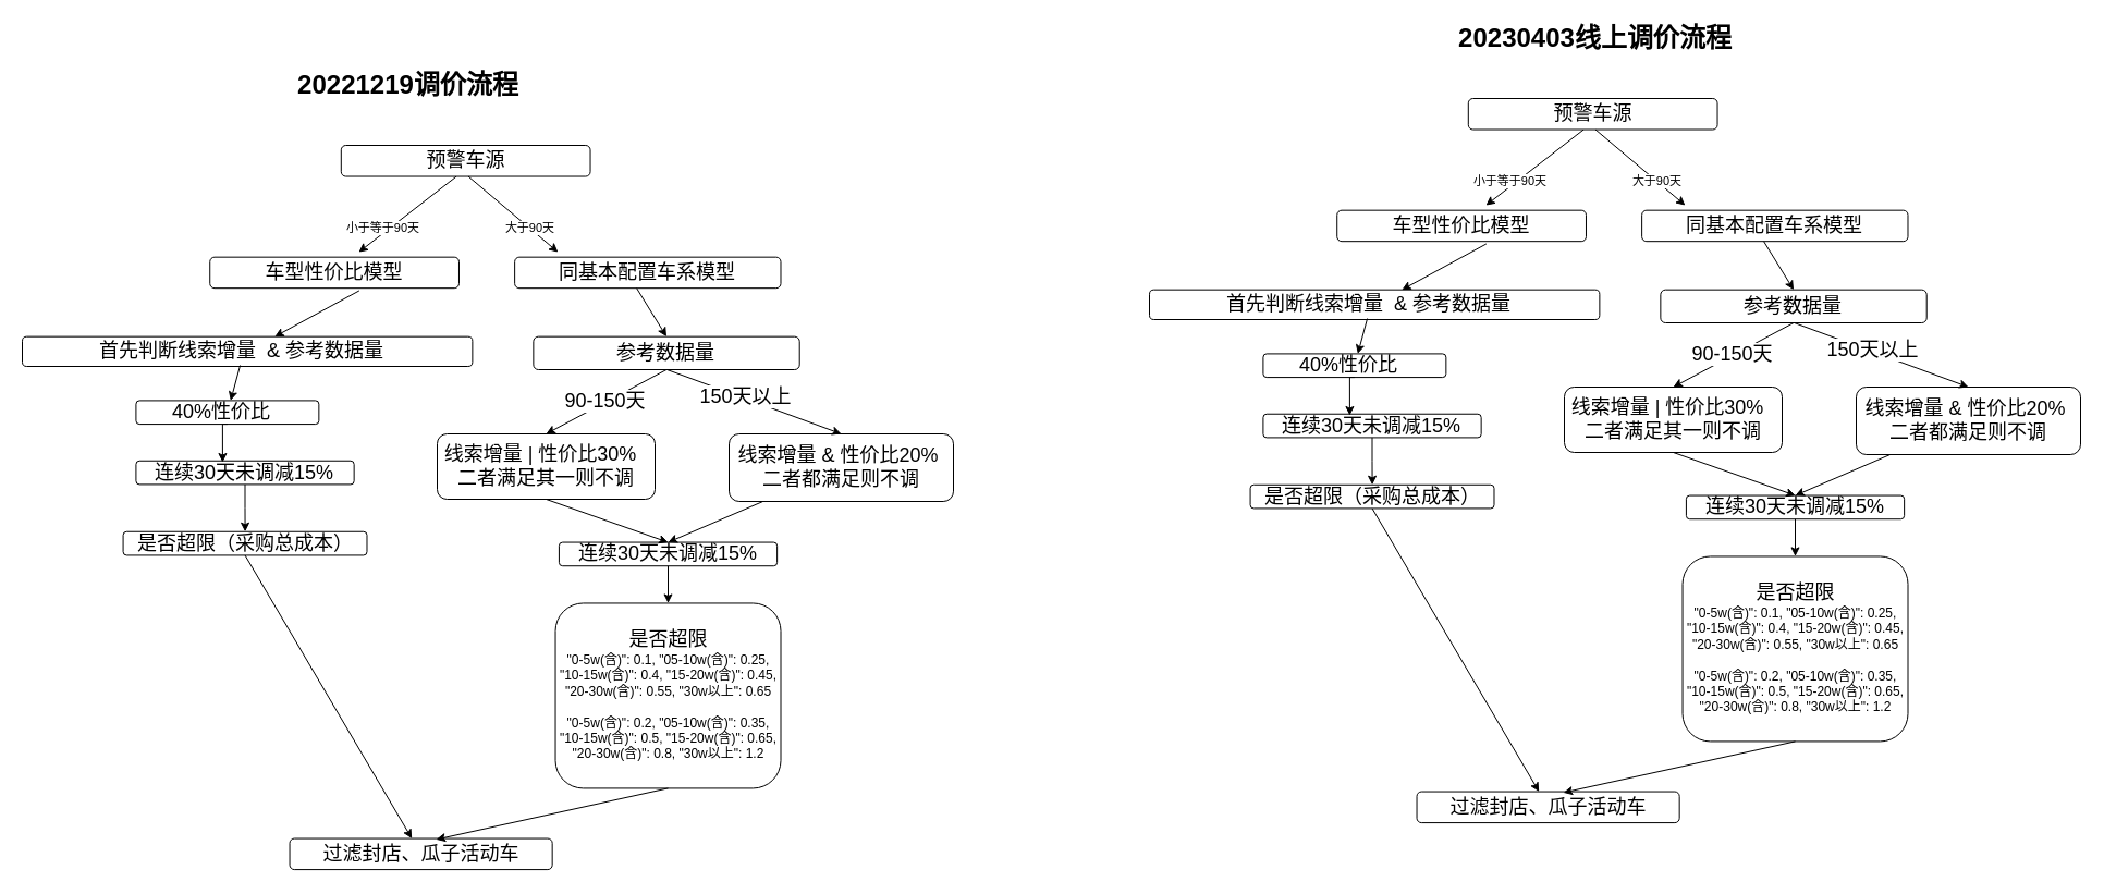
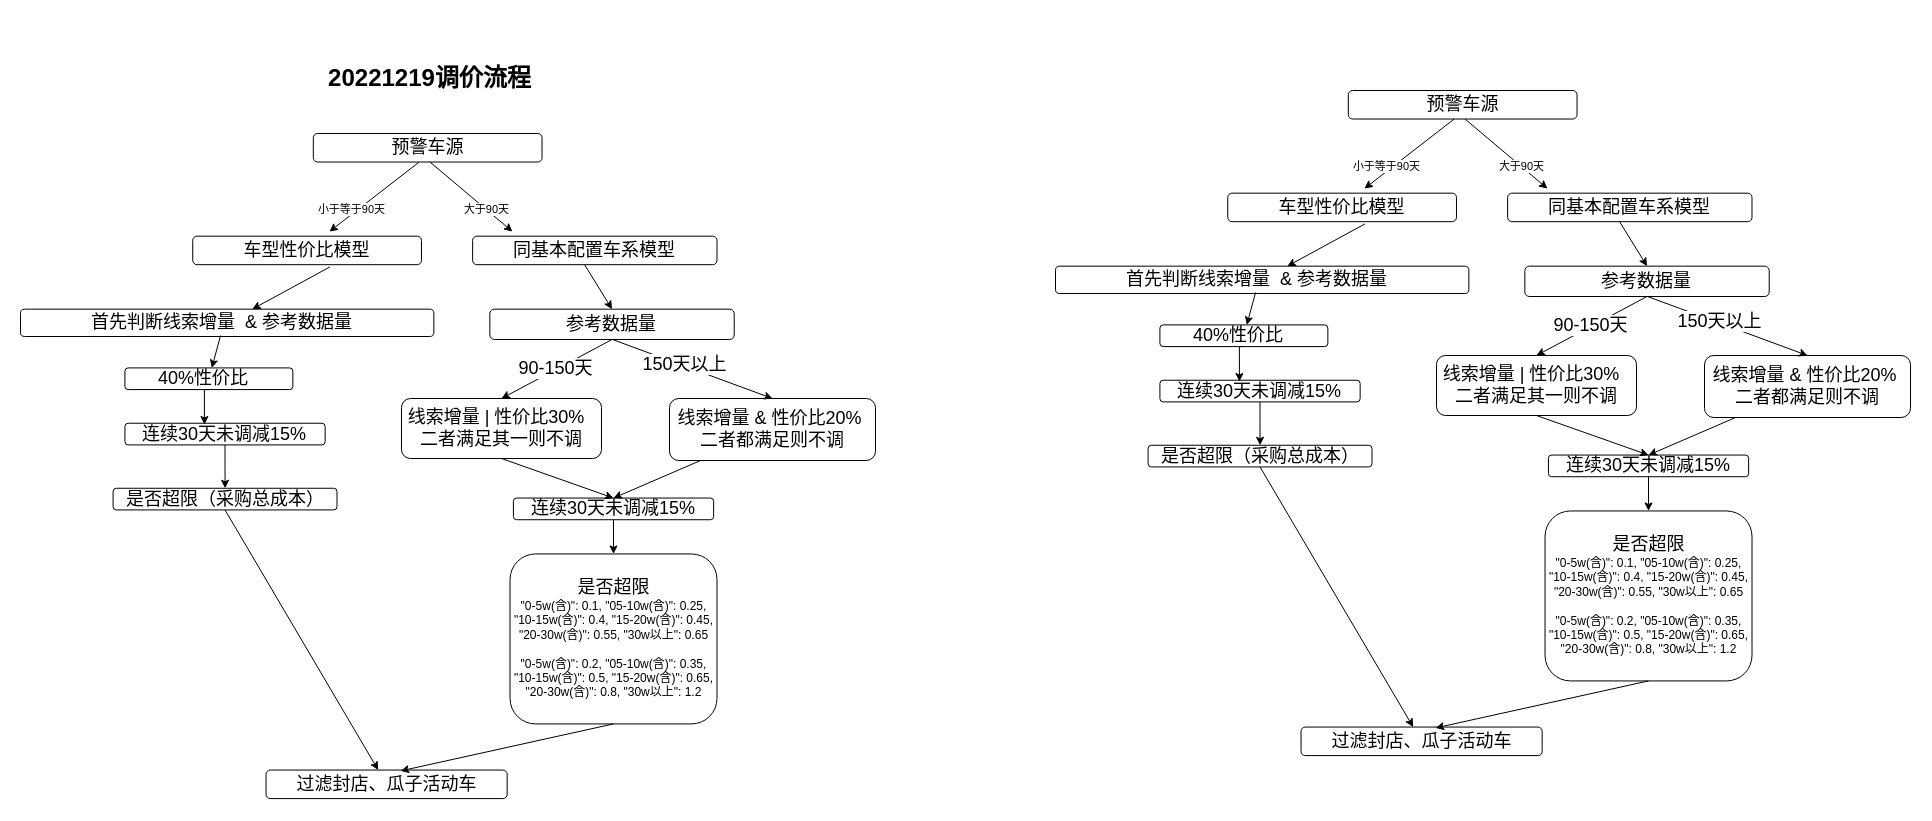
- <mxCell id="34" value="&lt;font style=&quot;font-size: 24px;&quot;&gt;&lt;b&gt;20230403线上调价流程&lt;/b&gt;&lt;/font&gt;" style="text;html=1;strokeColor=none;fillColor=none;align=center;verticalAlign=middle;whiteSpace=wrap;rounded=0;" vertex="1" parent="1"><mxGeometry x="1316" y="20" width="297" height="30" as="geometry" /></mxCell>
- <mxCell id="2" value="&lt;font style=&quot;font-size: 24px;&quot;&gt;&lt;b&gt;20221219调价流程&lt;/b&gt;&lt;/font&gt;" style="text;html=1;strokeColor=none;fillColor=none;align=center;verticalAlign=middle;whiteSpace=wrap;rounded=0;" parent="1" vertex="1"><mxGeometry x="226" y="63" width="297" height="30" as="geometry" /></mxCell>
+ <mxCell id="2" value="&lt;font style=&quot;font-size: 24px;&quot;&gt;&lt;b&gt;20221219调价流程&lt;/b&gt;&lt;/font&gt;" style="text;html=1;strokeColor=none;fillColor=none;align=center;verticalAlign=middle;whiteSpace=wrap;rounded=0;" parent="1" vertex="1"><mxGeometry x="281" y="63" width="297" height="30" as="geometry" /></mxCell>
